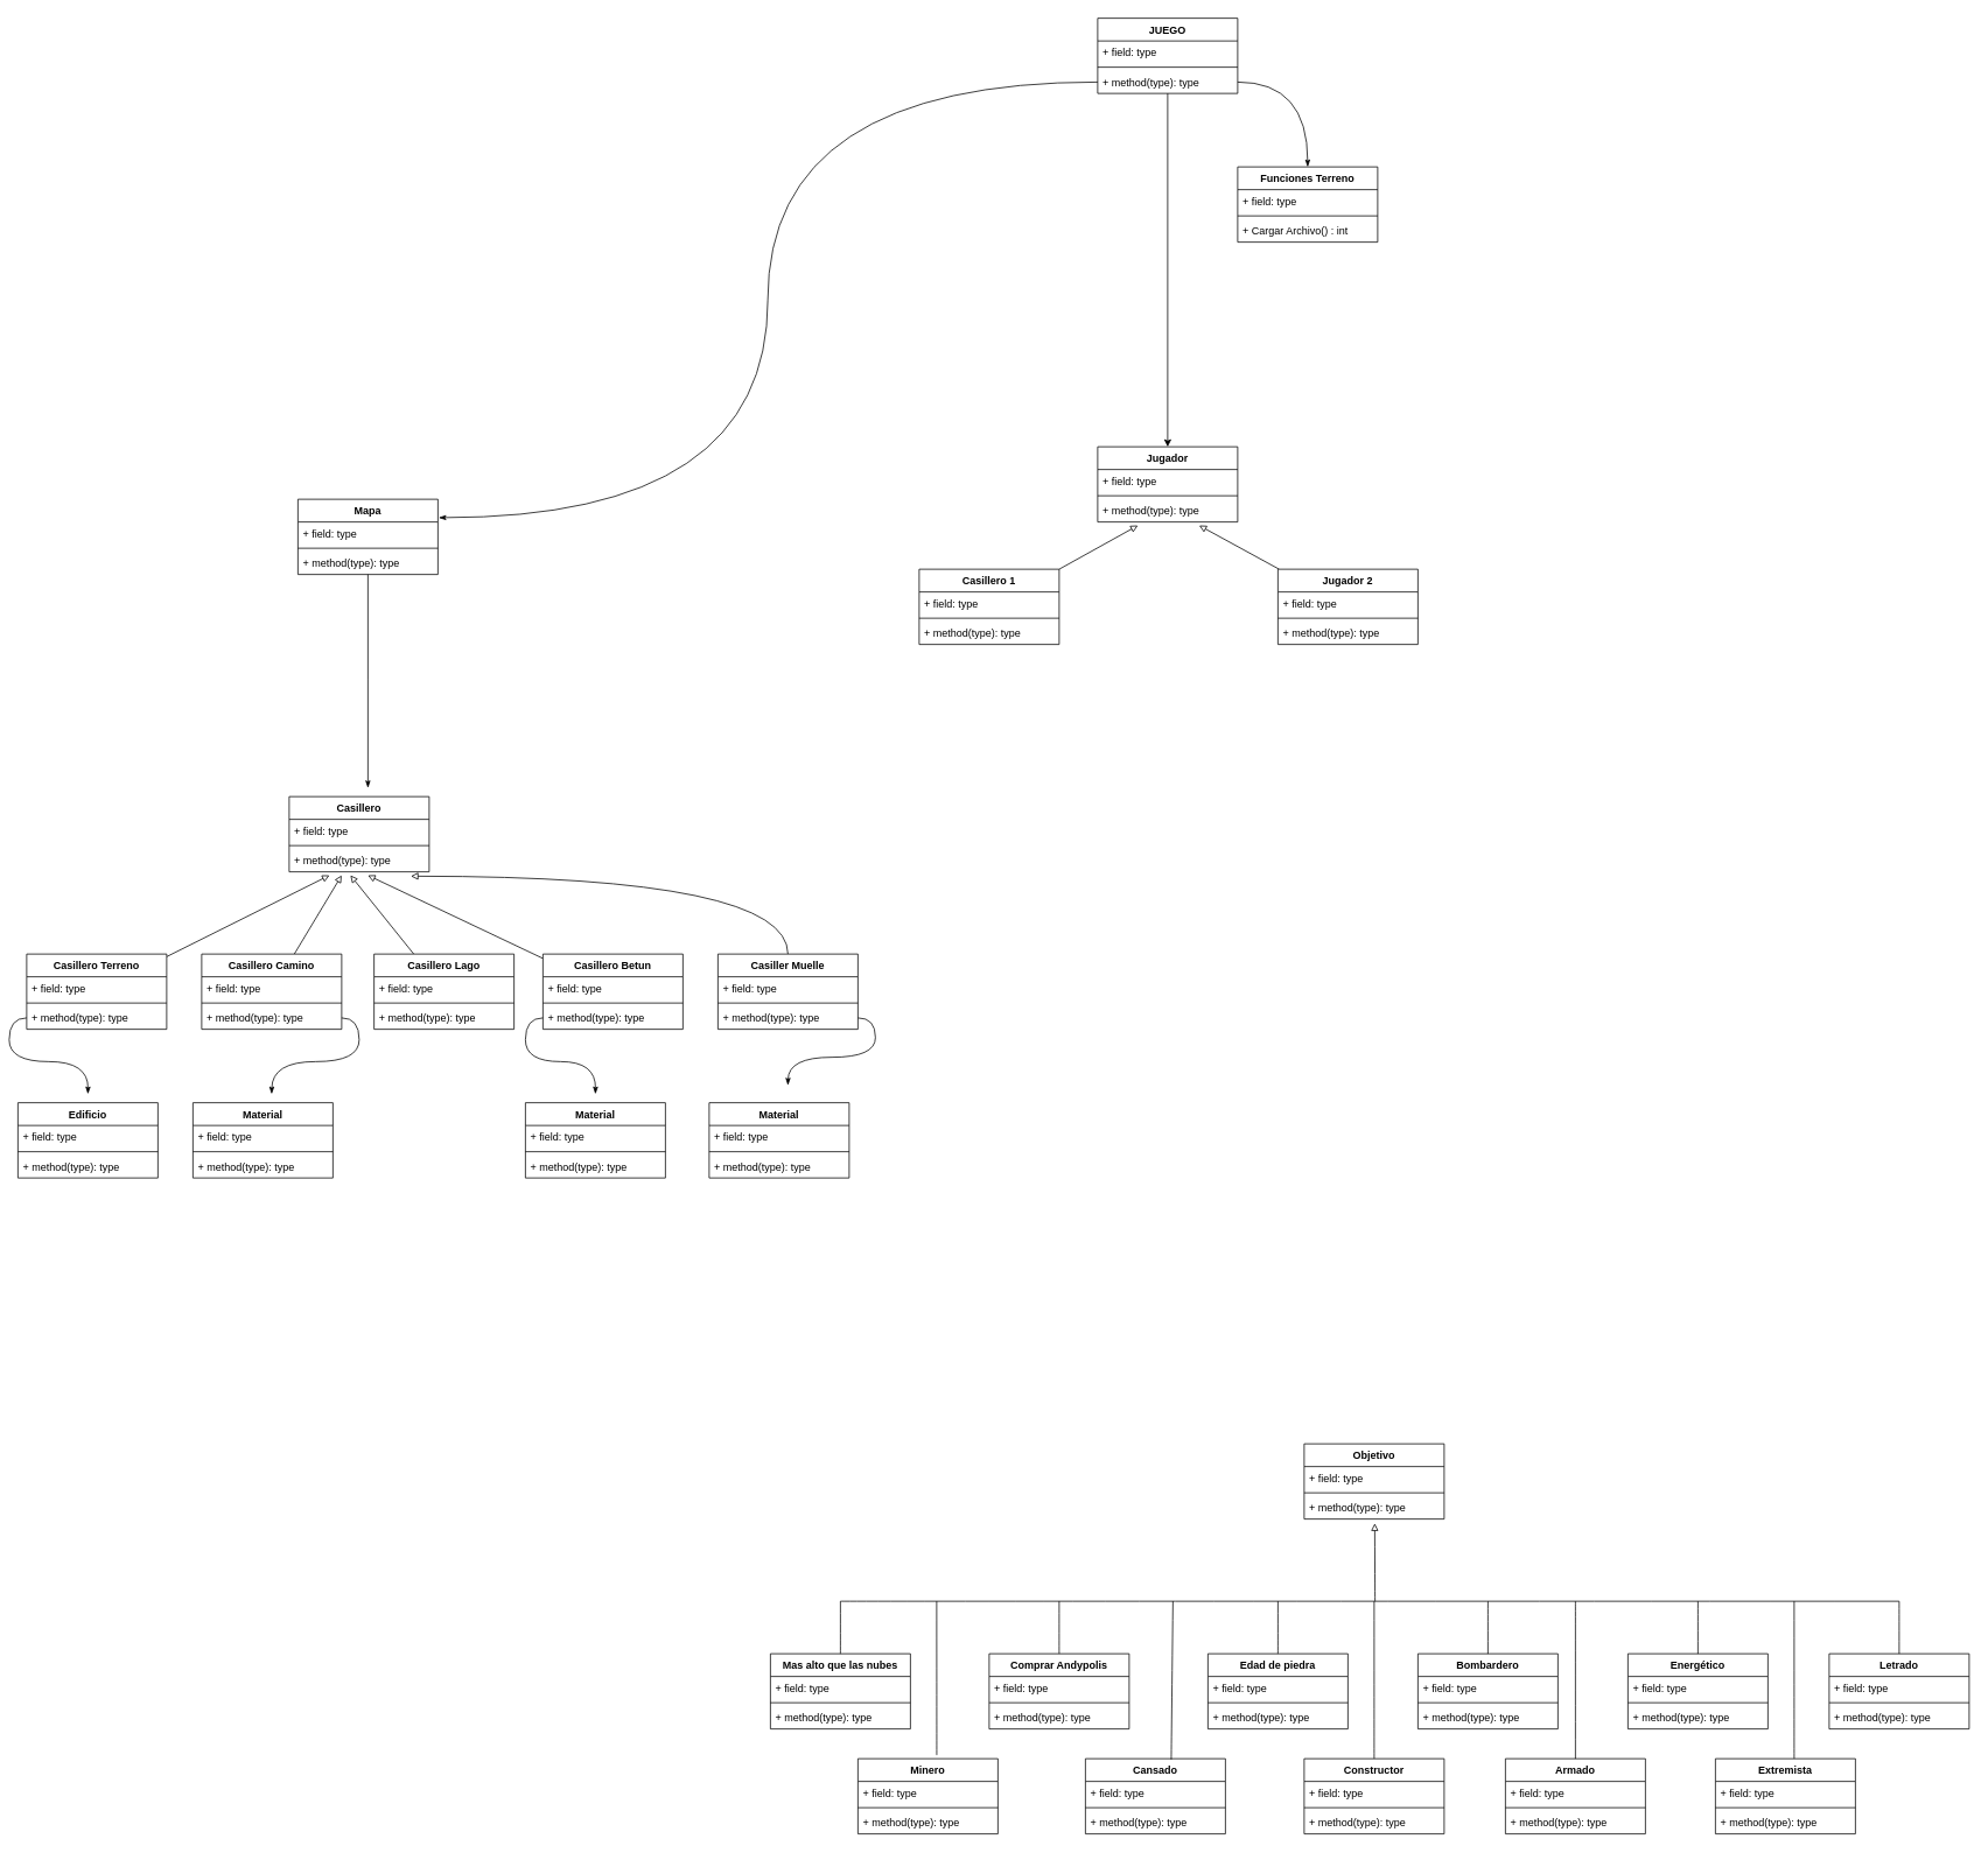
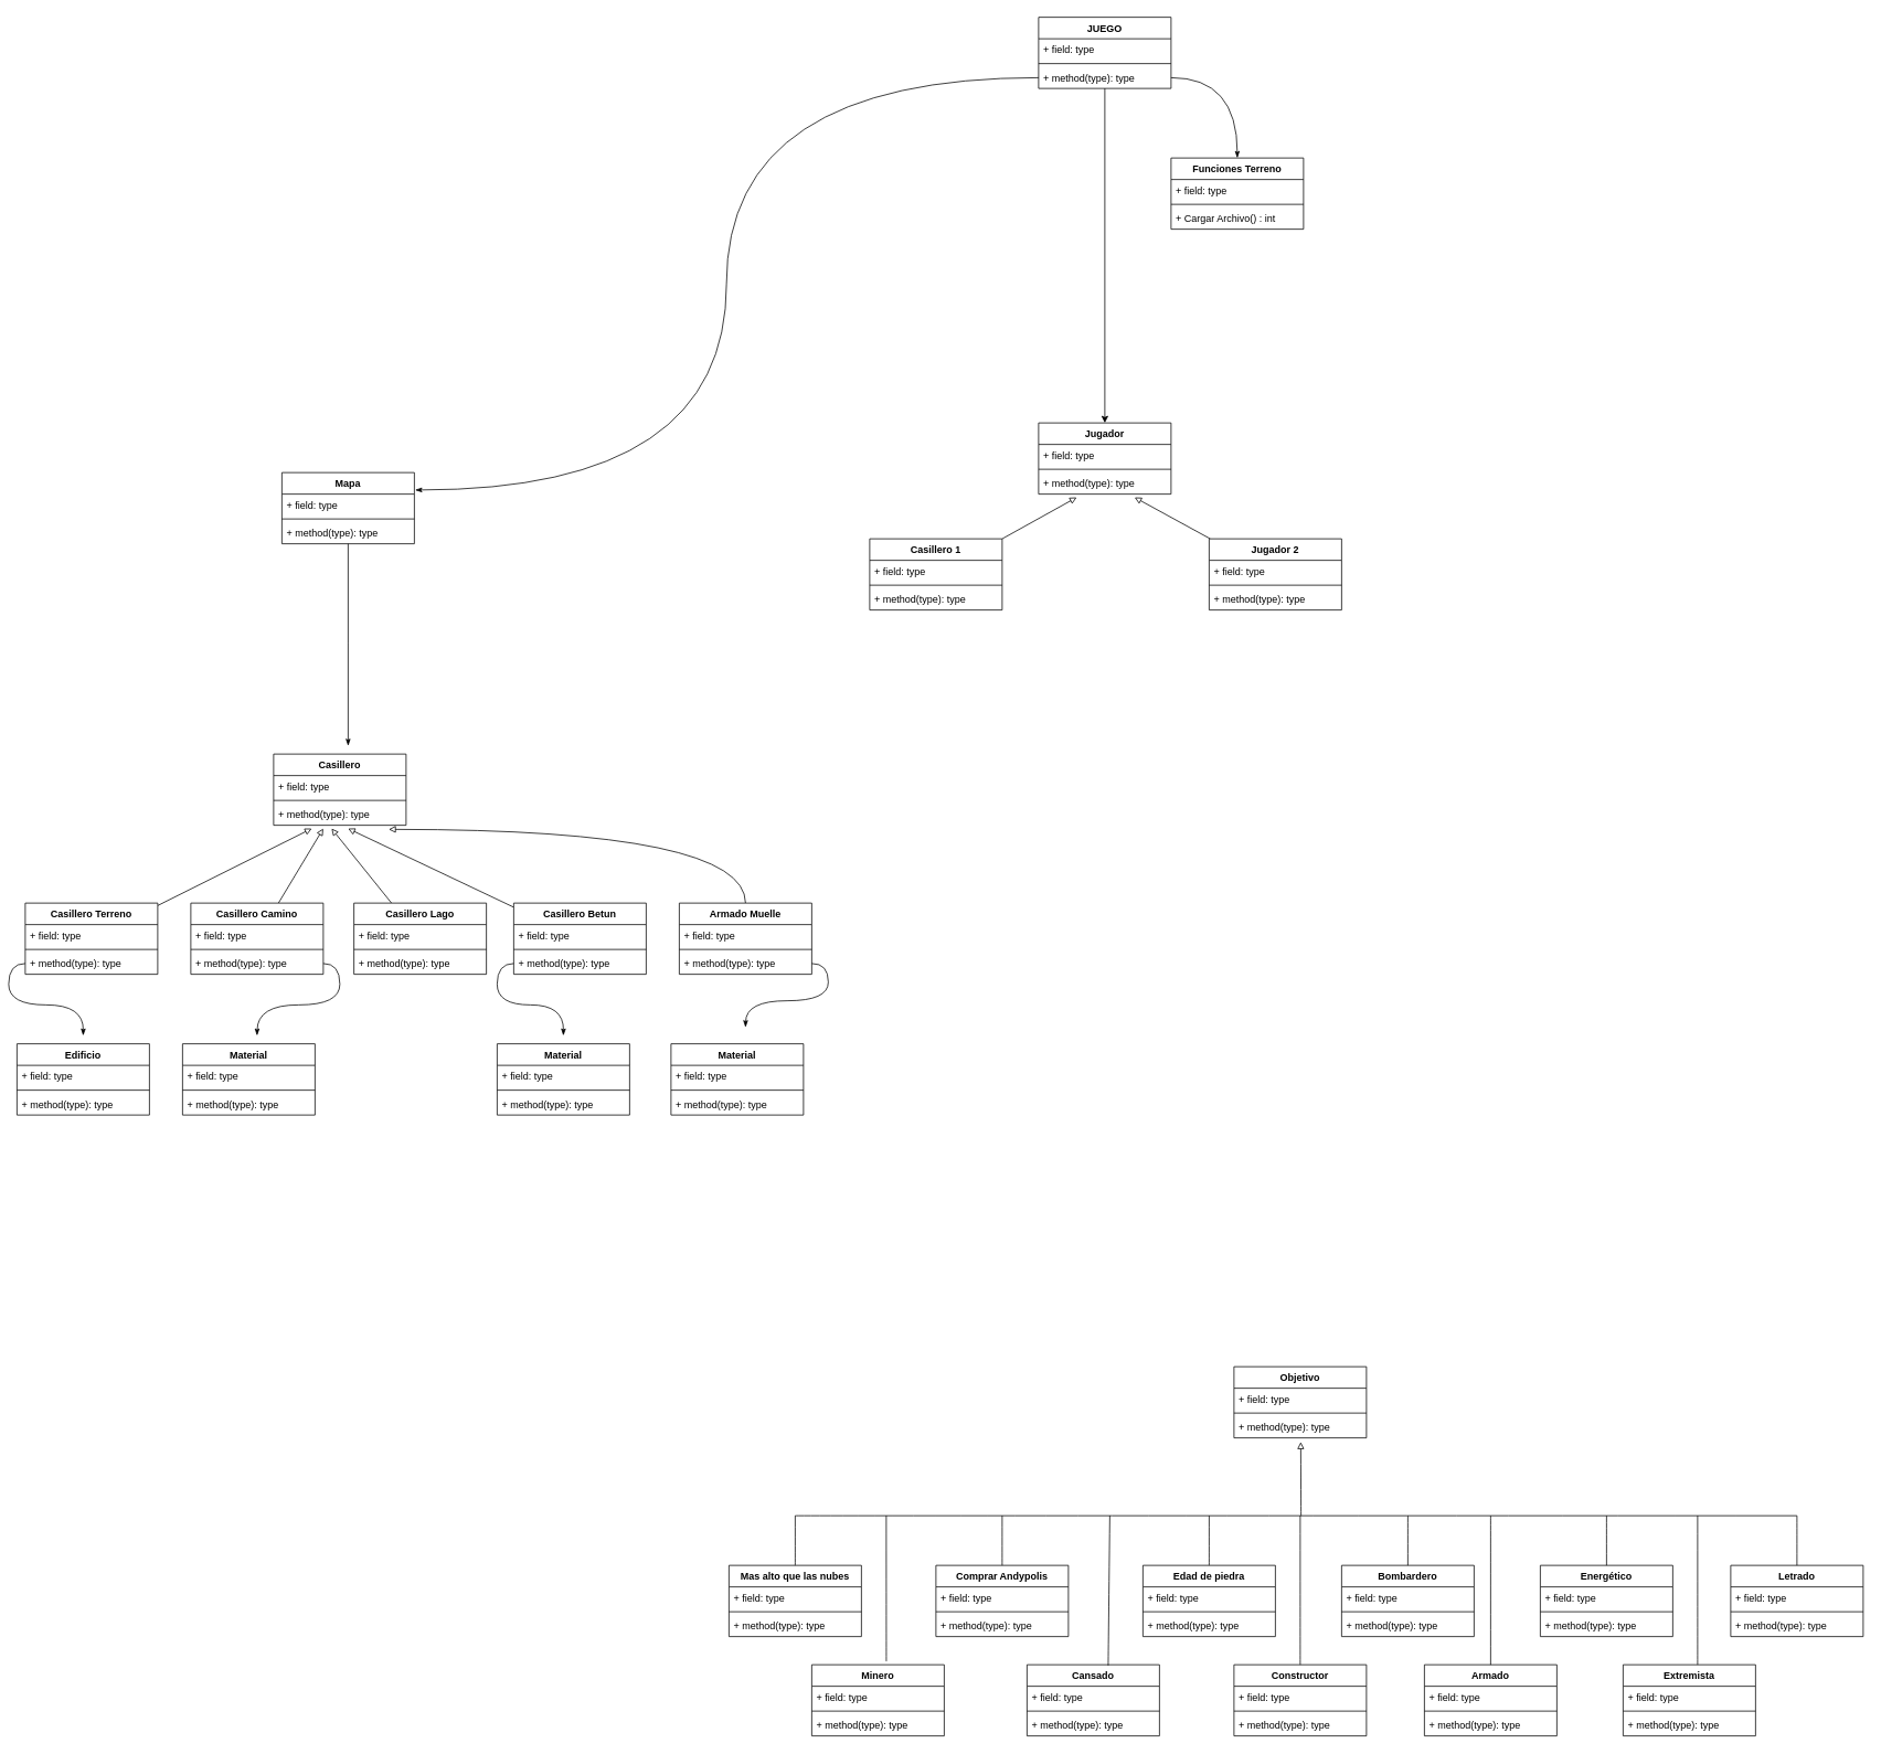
- <mxCell id="45" value="Casiller Muelle" style="swimlane;fontStyle=1;align=center;verticalAlign=top;childLayout=stackLayout;horizontal=1;startSize=26;horizontalStack=0;resizeParent=1;resizeParentMax=0;resizeLast=0;collapsible=1;marginBottom=0;" parent="1" vertex="1"><mxGeometry x="820" y="1090" width="160" height="86" as="geometry" /></mxCell>
+ <mxCell id="45" value="Armado Muelle" style="swimlane;fontStyle=1;align=center;verticalAlign=top;childLayout=stackLayout;horizontal=1;startSize=26;horizontalStack=0;resizeParent=1;resizeParentMax=0;resizeLast=0;collapsible=1;marginBottom=0;" parent="1" vertex="1"><mxGeometry x="820" y="1090" width="160" height="86" as="geometry" /></mxCell>
